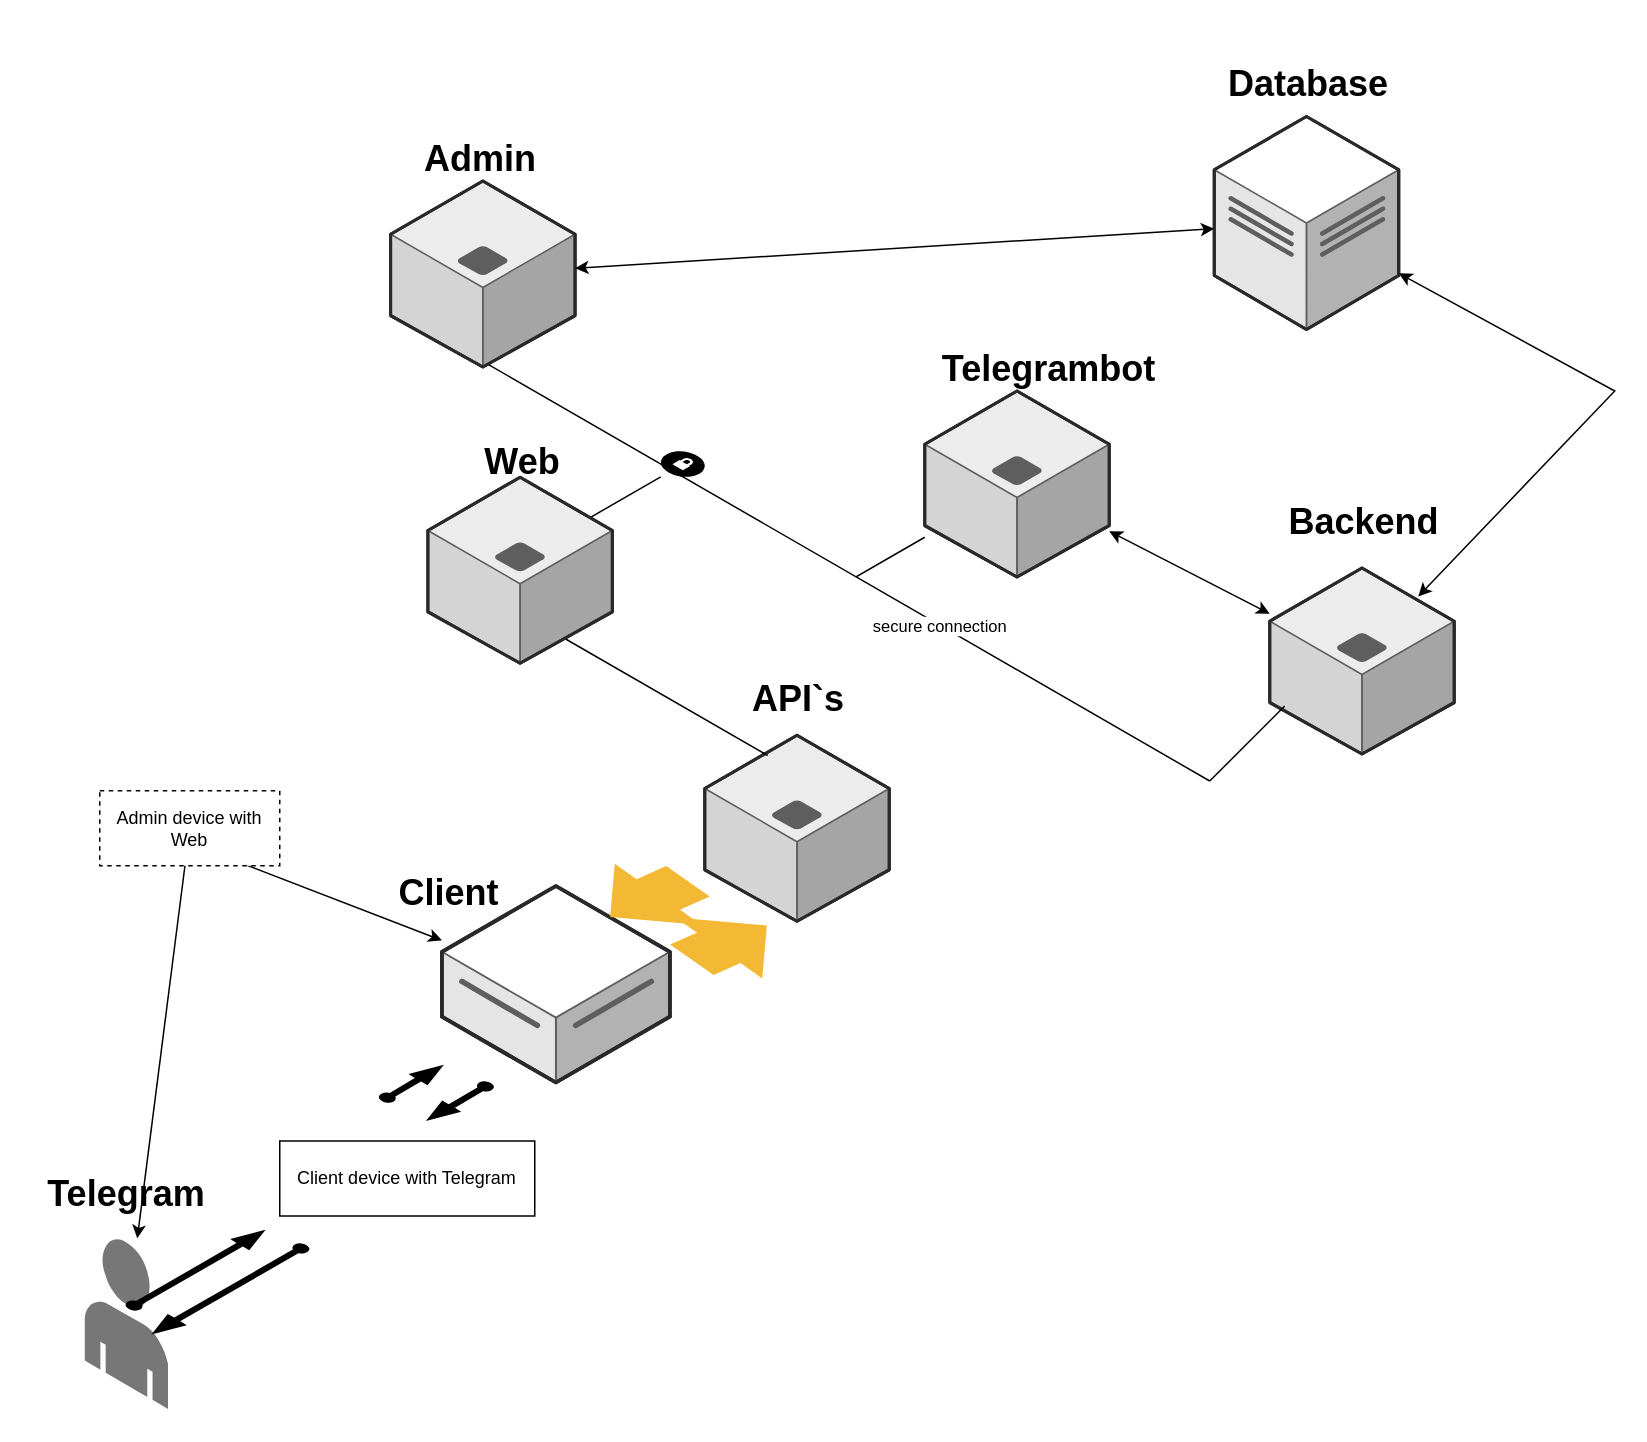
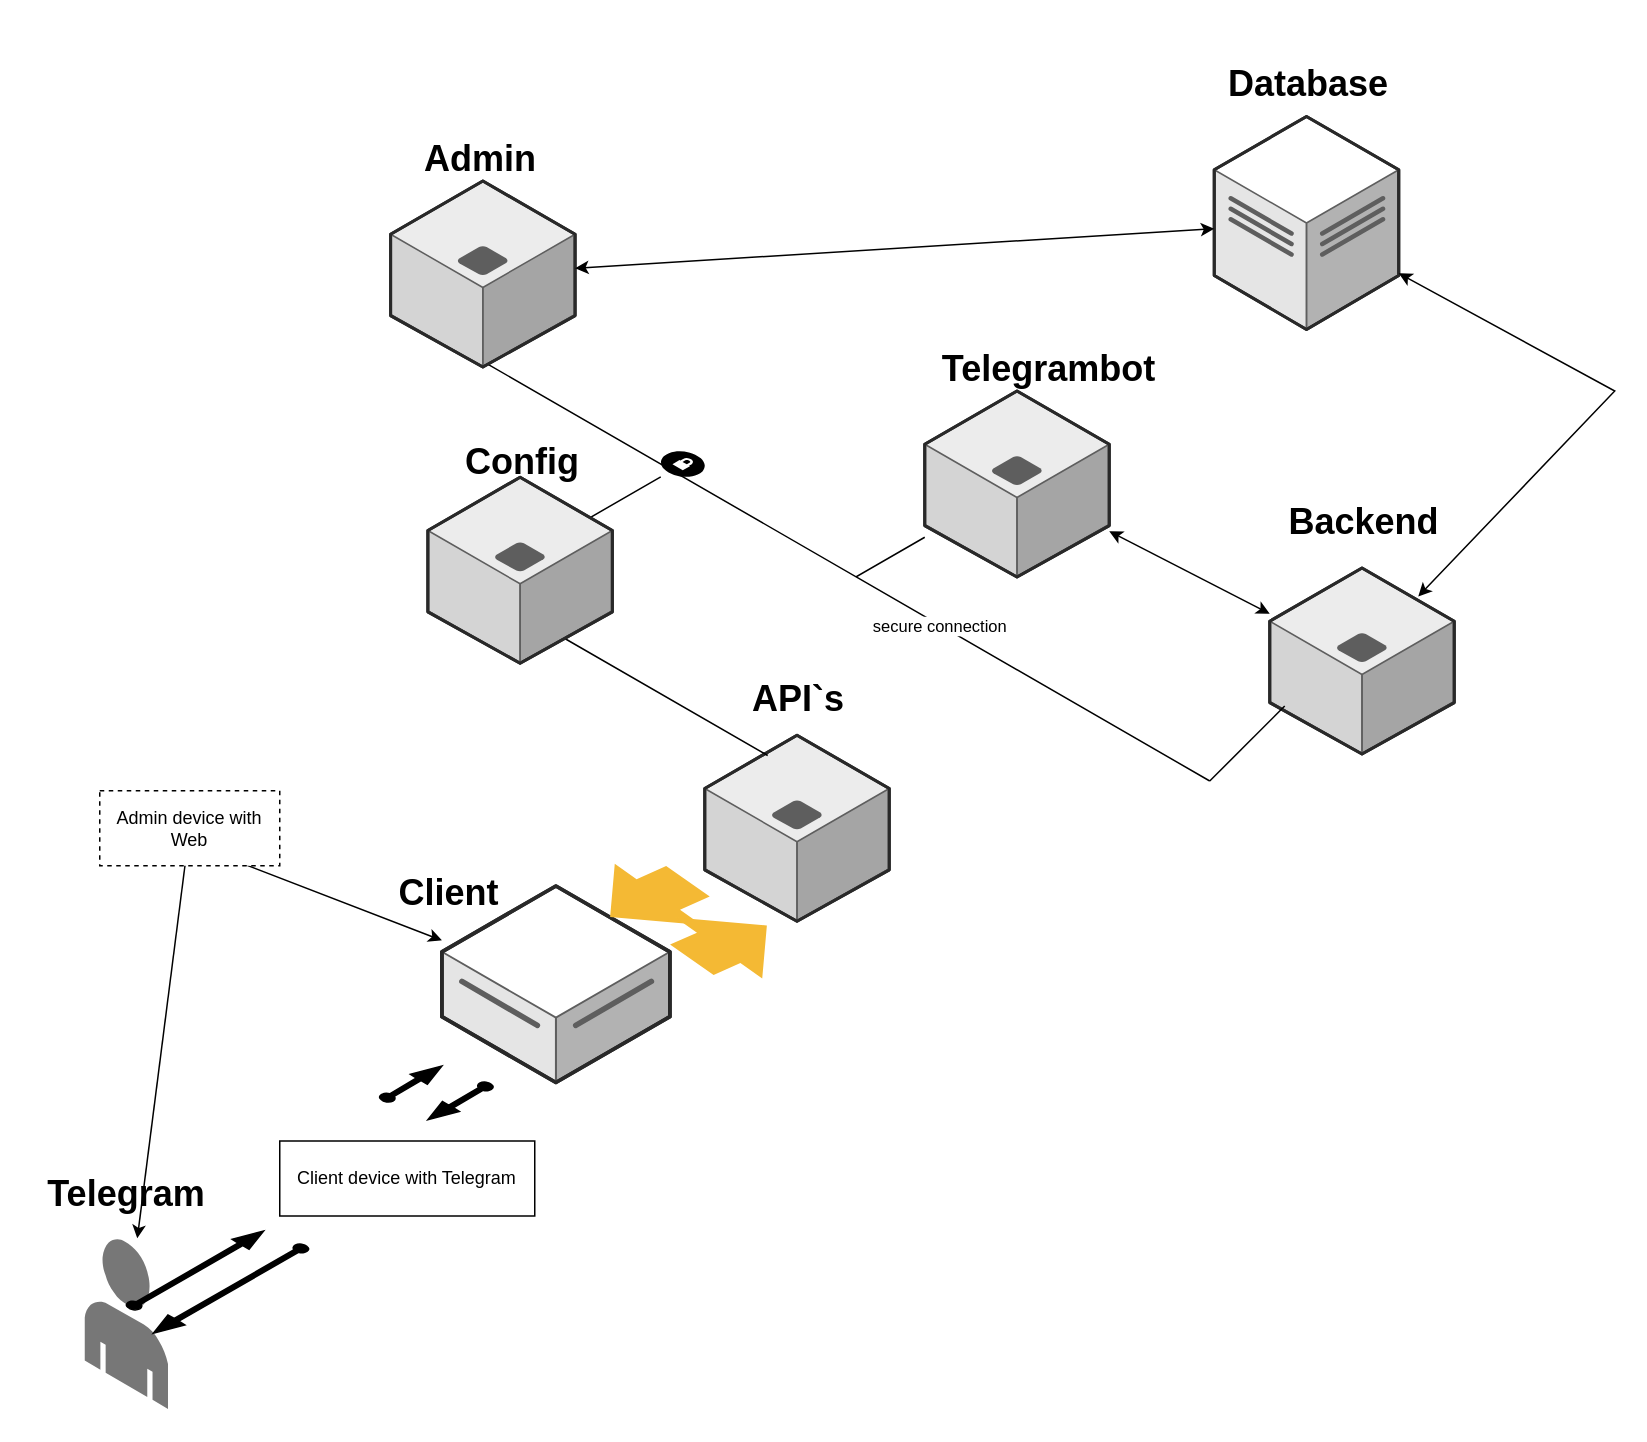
- <mxCell id="23" value="&lt;h1&gt;Web&lt;br&gt;&lt;/h1&gt;" style="text;html=1;strokeColor=none;fillColor=none;align=center;verticalAlign=middle;whiteSpace=wrap;rounded=0;" parent="1" vertex="1"><mxGeometry x="284.74" y="272" width="126" height="72" as="geometry" /></mxCell>
+ <mxCell id="23" value="&lt;h1&gt;Config&lt;br&gt;&lt;/h1&gt;" style="text;html=1;strokeColor=none;fillColor=none;align=center;verticalAlign=middle;whiteSpace=wrap;rounded=0;" parent="1" vertex="1"><mxGeometry x="284.74" y="272" width="126" height="72" as="geometry" /></mxCell>
